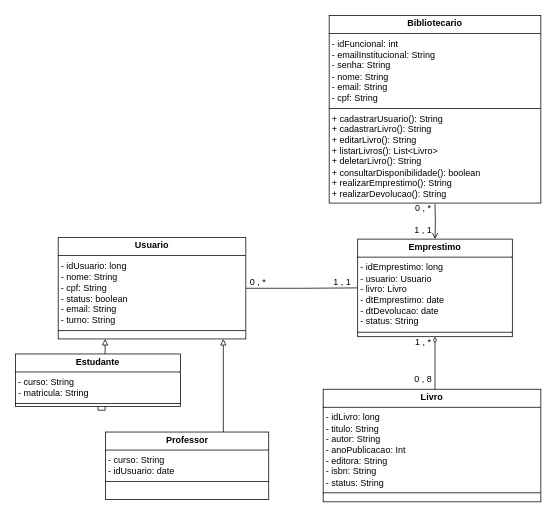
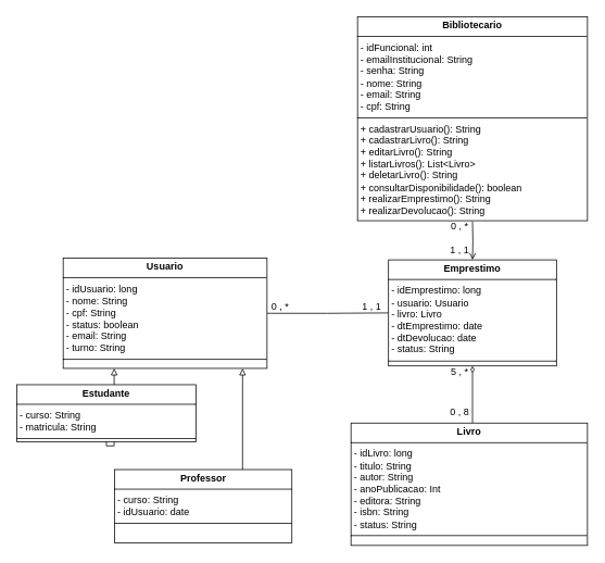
- <mxCell id="15" value="1 , *" style="text;html=1;align=center;verticalAlign=middle;resizable=0;points=[];autosize=1;strokeColor=none;fillColor=none;" vertex="1" parent="1"><mxGeometry x="543" y="440" width="40" height="30" as="geometry" /></mxCell>
+ <mxCell id="15" value="5 , *" style="text;html=1;align=center;verticalAlign=middle;resizable=0;points=[];autosize=1;strokeColor=none;fillColor=none;" vertex="1" parent="1"><mxGeometry x="543" y="440" width="40" height="30" as="geometry" /></mxCell>
